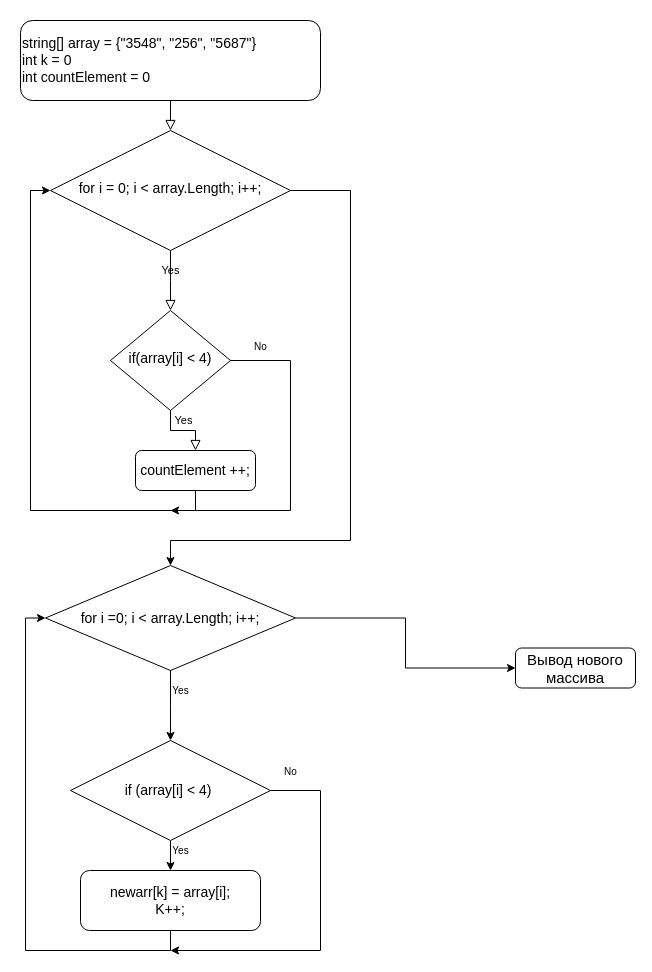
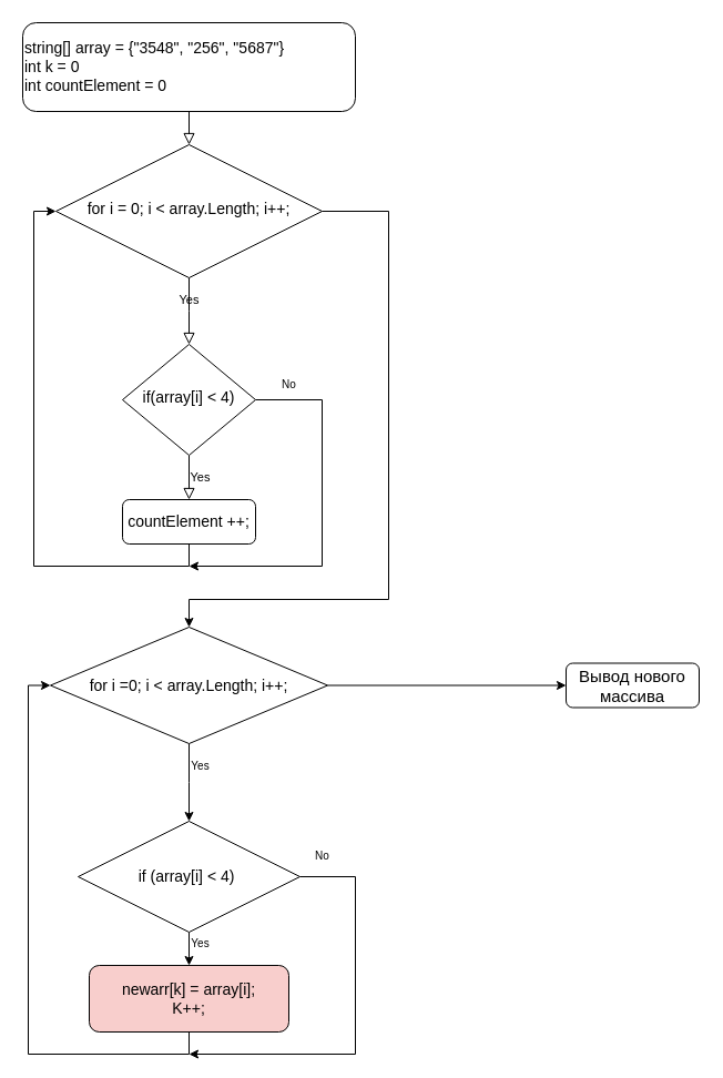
- <mxCell id="10" value="&lt;font style=&quot;font-size: 14px;&quot;&gt;countElement ++;&lt;/font&gt;" style="rounded=1;whiteSpace=wrap;html=1;fontSize=12;glass=0;strokeWidth=1;shadow=0;" parent="1" vertex="1"><mxGeometry x="135" y="450" width="120" height="40" as="geometry" /></mxCell>
+ <mxCell id="10" value="&lt;font style=&quot;font-size: 14px;&quot;&gt;countElement ++;&lt;/font&gt;" style="rounded=1;whiteSpace=wrap;html=1;fontSize=12;glass=0;strokeWidth=1;shadow=0;" parent="1" vertex="1"><mxGeometry x="110" y="450" width="120" height="40" as="geometry" /></mxCell>
- <mxCell id="8" value="&lt;font style=&quot;font-size: 15px;&quot;&gt;Вывод нового массива&lt;/font&gt;" style="rounded=1;whiteSpace=wrap;html=1;fontSize=12;glass=0;strokeWidth=1;shadow=0;" parent="1" vertex="1"><mxGeometry x="515" y="647.5" width="120" height="40" as="geometry" /></mxCell>
+ <mxCell id="8" value="&lt;font style=&quot;font-size: 15px;&quot;&gt;Вывод нового массива&lt;/font&gt;" style="rounded=1;whiteSpace=wrap;html=1;fontSize=12;glass=0;strokeWidth=1;shadow=0;" parent="1" vertex="1"><mxGeometry x="510" y="597.5" width="120" height="40" as="geometry" /></mxCell>
- <mxCell id="25" value="newarr[k] = array[i];&lt;br&gt;K++;" style="rounded=1;whiteSpace=wrap;html=1;fontSize=14;" vertex="1" parent="1"><mxGeometry x="80" y="870" width="180" height="60" as="geometry" /></mxCell>
+ <mxCell id="25" value="newarr[k] = array[i];&lt;br&gt;K++;" style="rounded=1;whiteSpace=wrap;html=1;fontSize=14;fillColor=#f8cecc;" vertex="1" parent="1"><mxGeometry x="80" y="870" width="180" height="60" as="geometry" /></mxCell>
